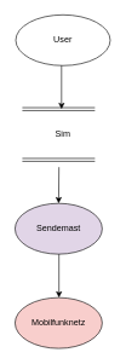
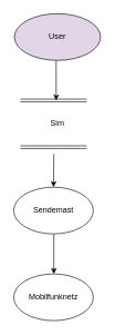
- <mxCell id="2" value="User" style="ellipse;whiteSpace=wrap;html=1;" parent="1" vertex="1"><mxGeometry x="21" y="20" width="130" height="70" as="geometry" /></mxCell>
+ <mxCell id="2" value="User" style="ellipse;whiteSpace=wrap;html=1;fillColor=#e1d5e7;" parent="1" vertex="1"><mxGeometry x="21" y="20" width="130" height="70" as="geometry" /></mxCell>
- <mxCell id="5" value="Sendemast" style="ellipse;whiteSpace=wrap;html=1;fillColor=#e1d5e7;" parent="1" vertex="1"><mxGeometry x="20" y="280" width="120" height="70" as="geometry" /></mxCell>
+ <mxCell id="5" value="Sendemast" style="ellipse;whiteSpace=wrap;html=1;" parent="1" vertex="1"><mxGeometry x="20" y="280" width="120" height="70" as="geometry" /></mxCell>
- <mxCell id="7" value="Mobilfunknetz" style="ellipse;whiteSpace=wrap;html=1;fillColor=#f8cecc;" parent="1" vertex="1"><mxGeometry x="20" y="410" width="120" height="70" as="geometry" /></mxCell>
+ <mxCell id="7" value="Mobilfunknetz" style="ellipse;whiteSpace=wrap;html=1;" parent="1" vertex="1"><mxGeometry x="20" y="410" width="120" height="70" as="geometry" /></mxCell>
